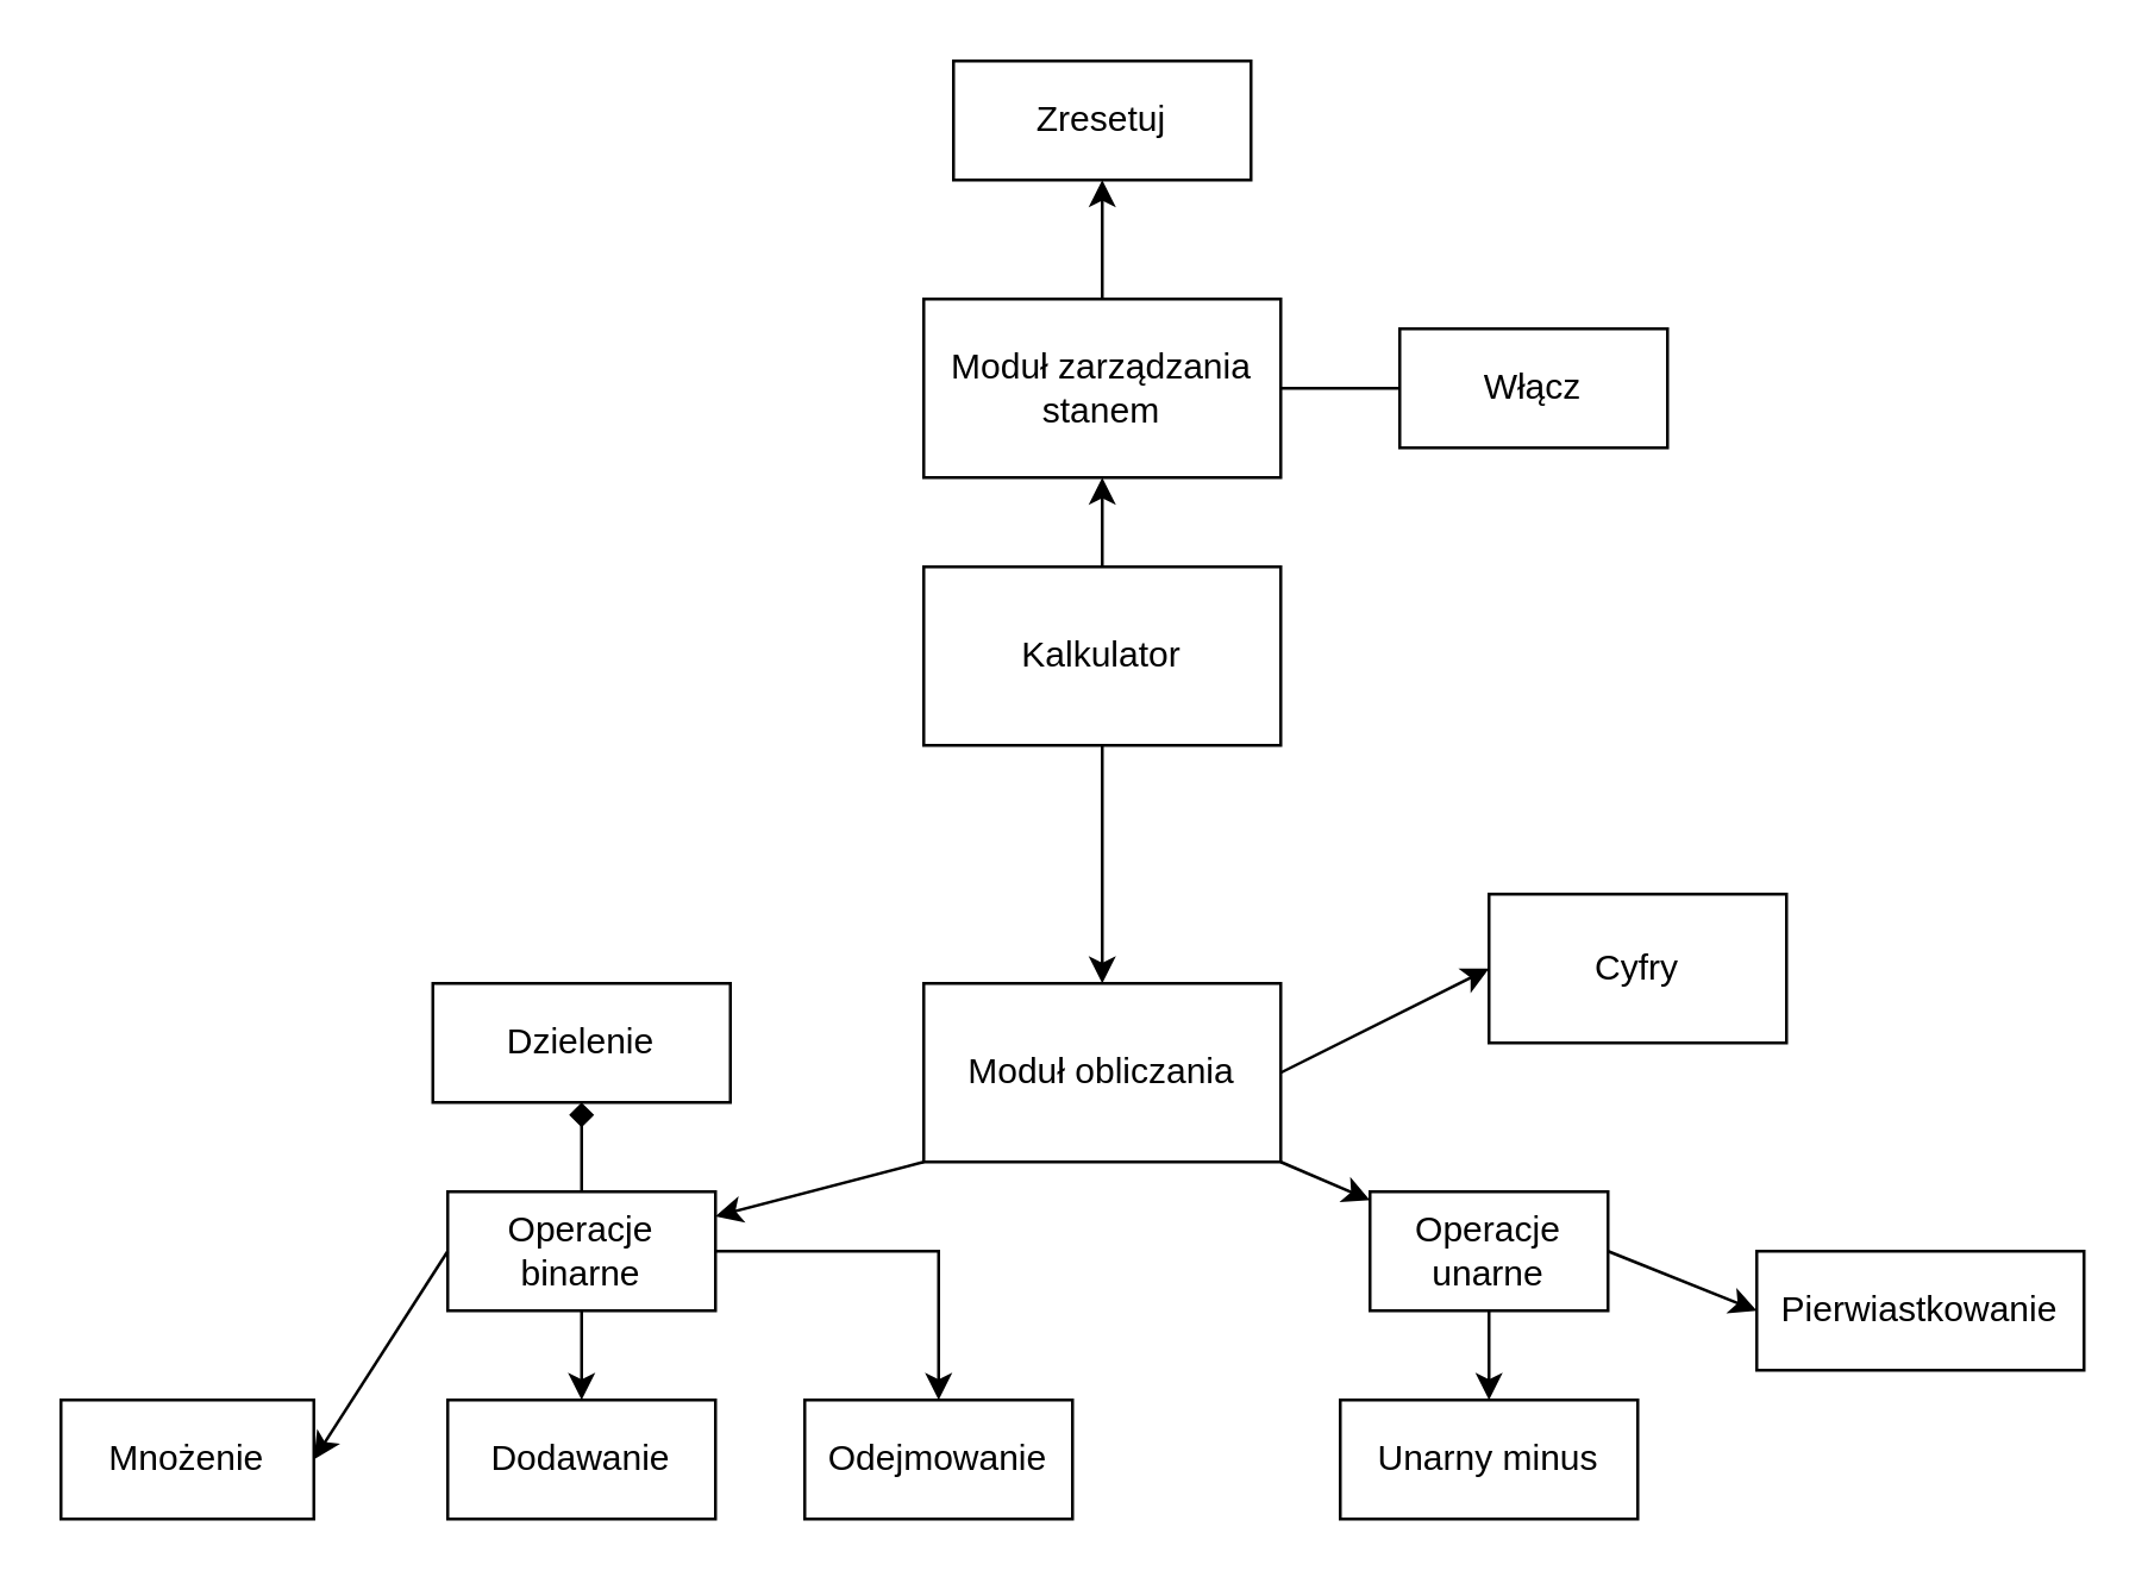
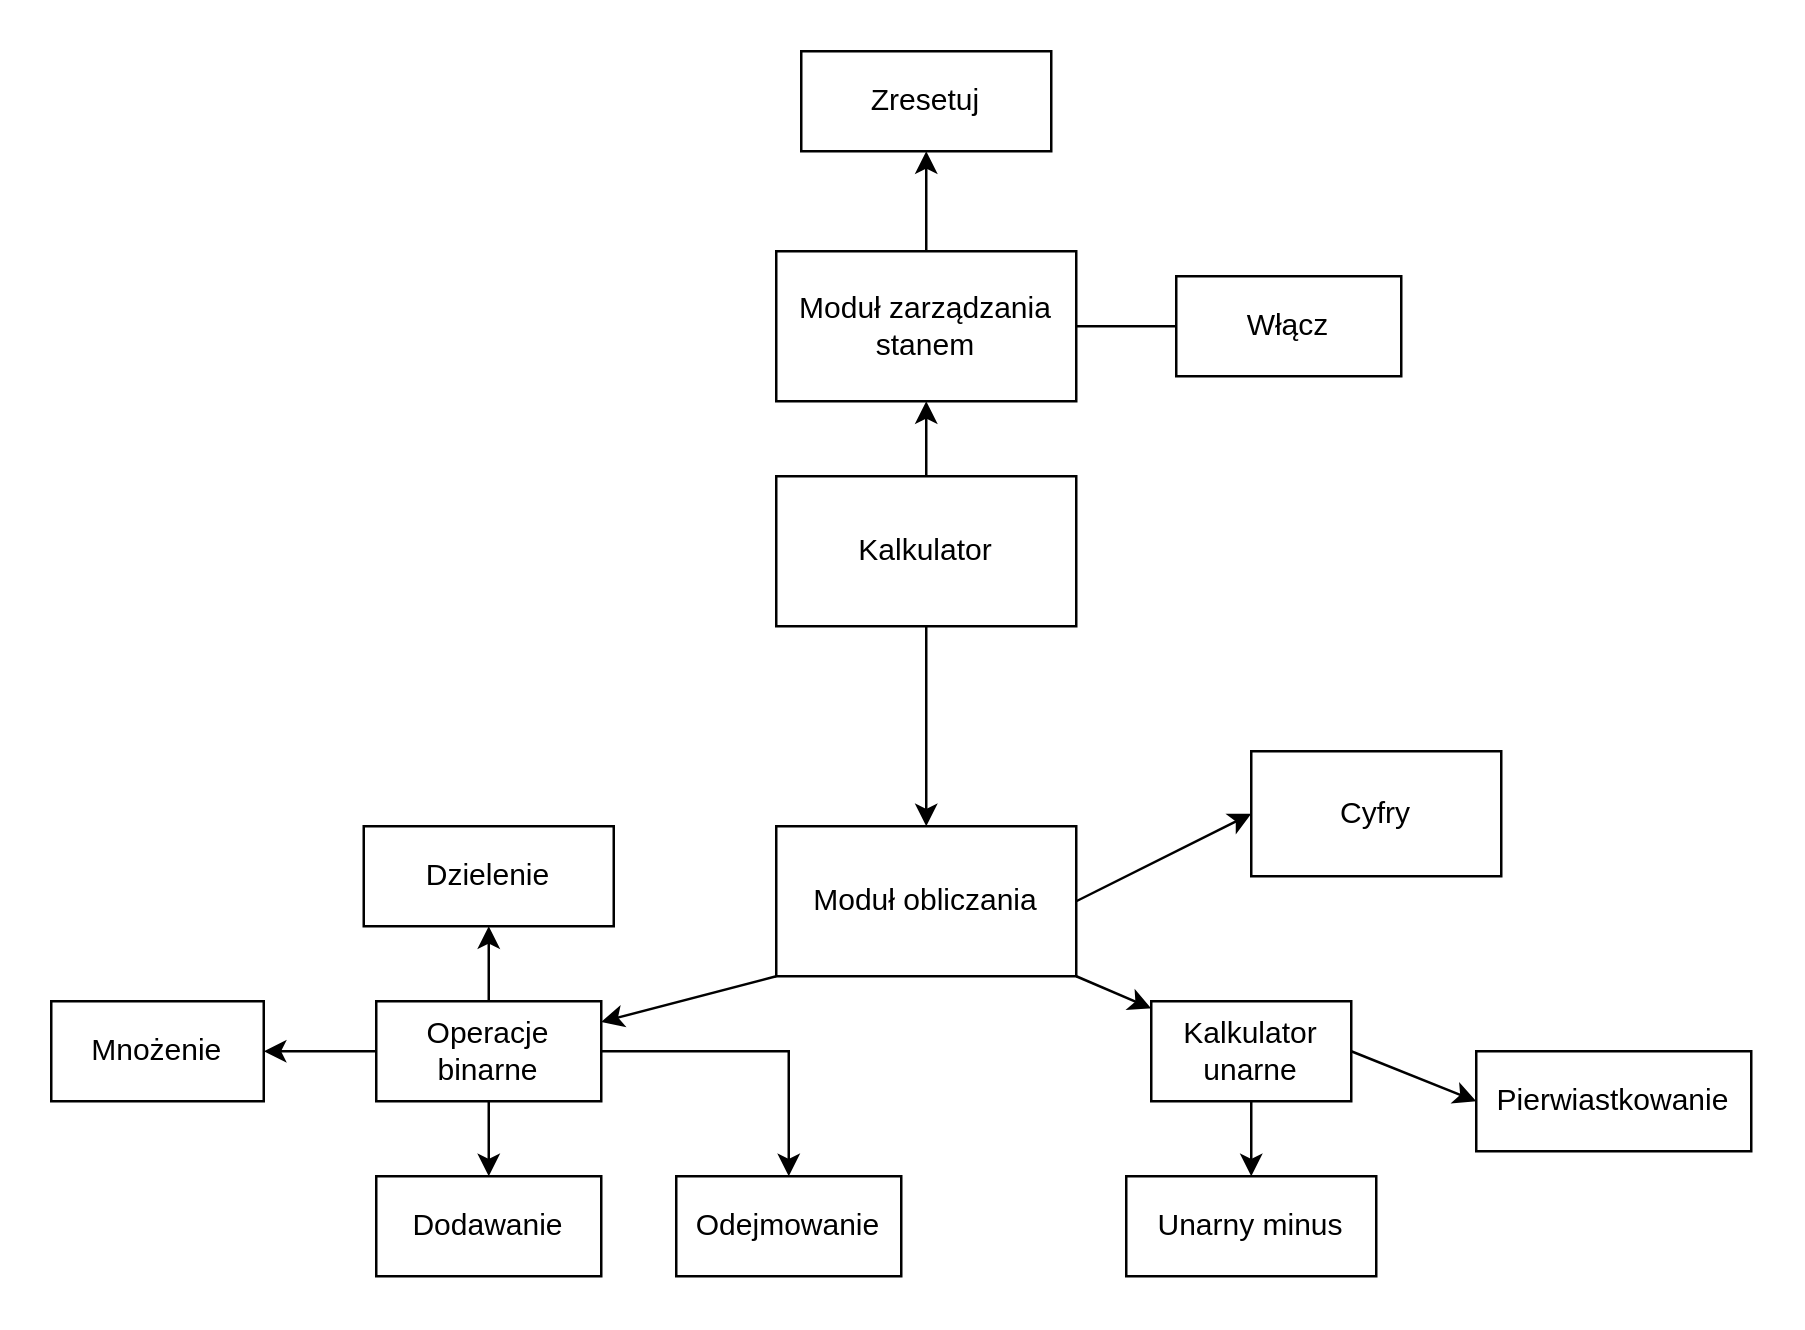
- <mxCell id="25" value="" style="endArrow=diamond;html=1;rounded=0;exitX=0.5;exitY=0;exitDx=0;exitDy=0;entryX=0.5;entryY=1;entryDx=0;entryDy=0;" edge="1" parent="1" source="7" target="26"><mxGeometry width="50" height="50" relative="1" as="geometry"><mxPoint x="240" y="390" as="sourcePoint" /><mxPoint x="250" y="330" as="targetPoint" /><Array as="points" /></mxGeometry></mxCell>
+ <mxCell id="25" value="" style="endArrow=classic;html=1;rounded=0;exitX=0.5;exitY=0;exitDx=0;exitDy=0;entryX=0.5;entryY=1;entryDx=0;entryDy=0;" edge="1" parent="1" source="7" target="26"><mxGeometry width="50" height="50" relative="1" as="geometry"><mxPoint x="240" y="390" as="sourcePoint" /><mxPoint x="250" y="330" as="targetPoint" /><Array as="points" /></mxGeometry></mxCell>
- <mxCell id="10" value="Operacje unarne" style="rounded=0;whiteSpace=wrap;html=1;" parent="1" vertex="1"><mxGeometry x="460" y="400" width="80" height="40" as="geometry" /></mxCell>
+ <mxCell id="10" value="Kalkulator unarne" style="rounded=0;whiteSpace=wrap;html=1;" parent="1" vertex="1"><mxGeometry x="460" y="400" width="80" height="40" as="geometry" /></mxCell>
- <mxCell id="24" value="Mnożenie" style="whiteSpace=wrap;html=1;rounded=0;" vertex="1" parent="1"><mxGeometry x="20" y="470" width="85" height="40" as="geometry" /></mxCell>
+ <mxCell id="24" value="Mnożenie" style="whiteSpace=wrap;html=1;rounded=0;" vertex="1" parent="1"><mxGeometry x="20" y="400" width="85" height="40" as="geometry" /></mxCell>
